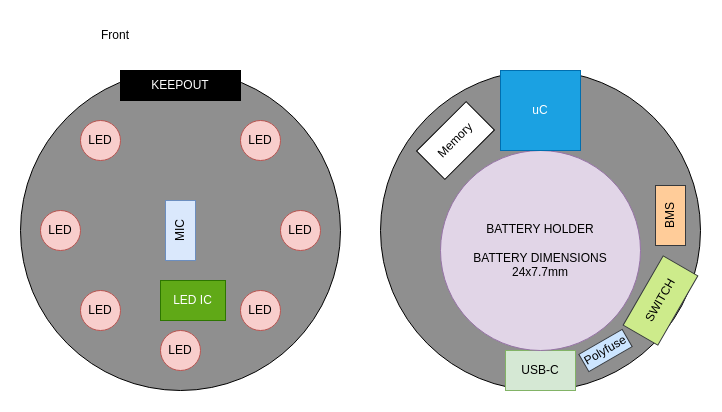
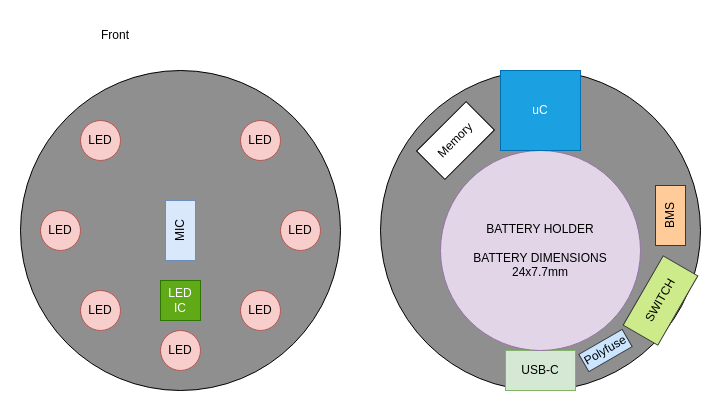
- <mxCell id="17" value="&lt;font color=&quot;#ffffff&quot;&gt;KEEPOUT&lt;/font&gt;" style="rounded=0;whiteSpace=wrap;html=1;fillColor=#000000;" parent="1" vertex="1"><mxGeometry x="120" y="70" width="120" height="30" as="geometry" /></mxCell>
- <mxCell id="15" value="LED IC" style="whiteSpace=wrap;html=1;aspect=fixed;fillColor=#60a917;fontColor=#ffffff;strokeColor=#2D7600;" parent="1" vertex="1"><mxGeometry x="160" y="280" width="65" height="40" as="geometry" /></mxCell>
+ <mxCell id="15" value="LED IC" style="whiteSpace=wrap;html=1;aspect=fixed;fillColor=#60a917;fontColor=#ffffff;strokeColor=#2D7600;" parent="1" vertex="1"><mxGeometry x="160" y="280" width="40" height="40" as="geometry" /></mxCell>
